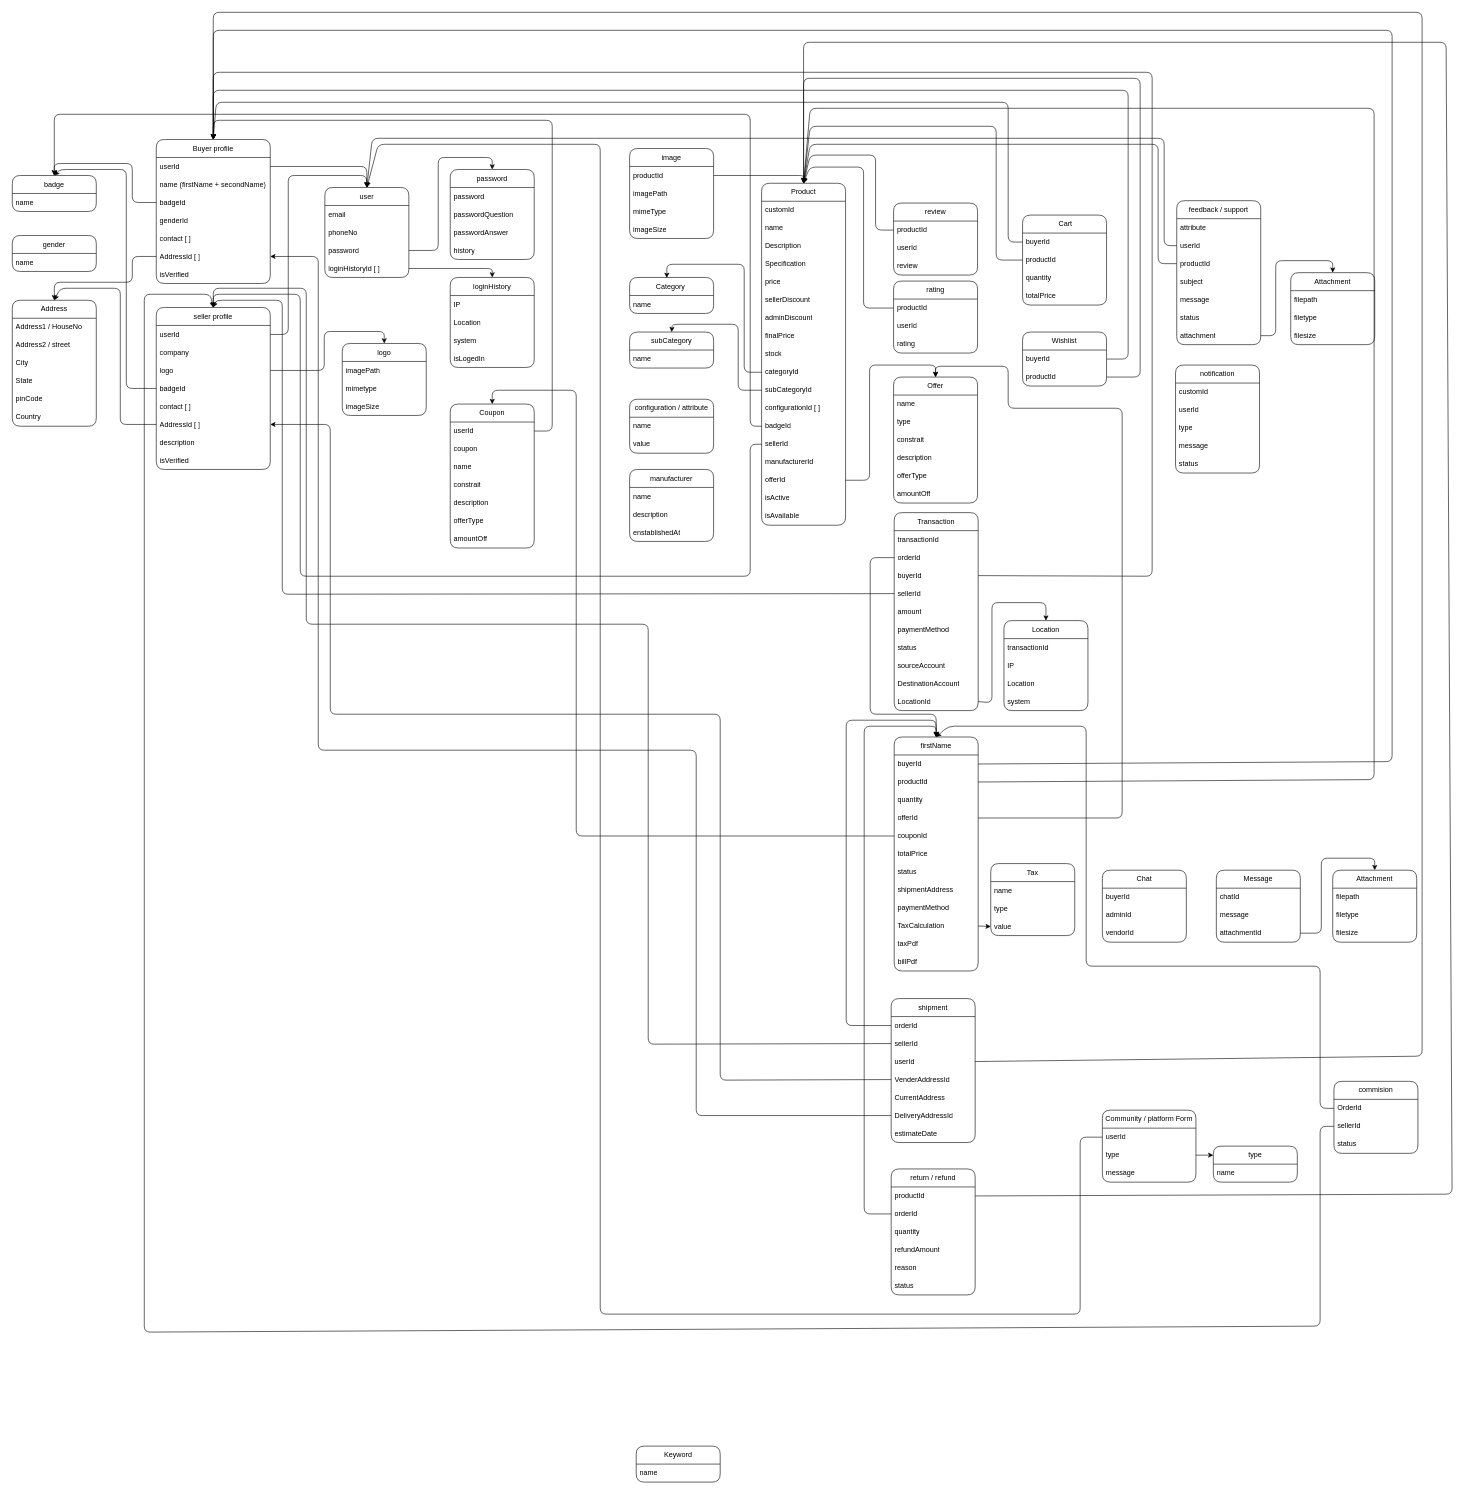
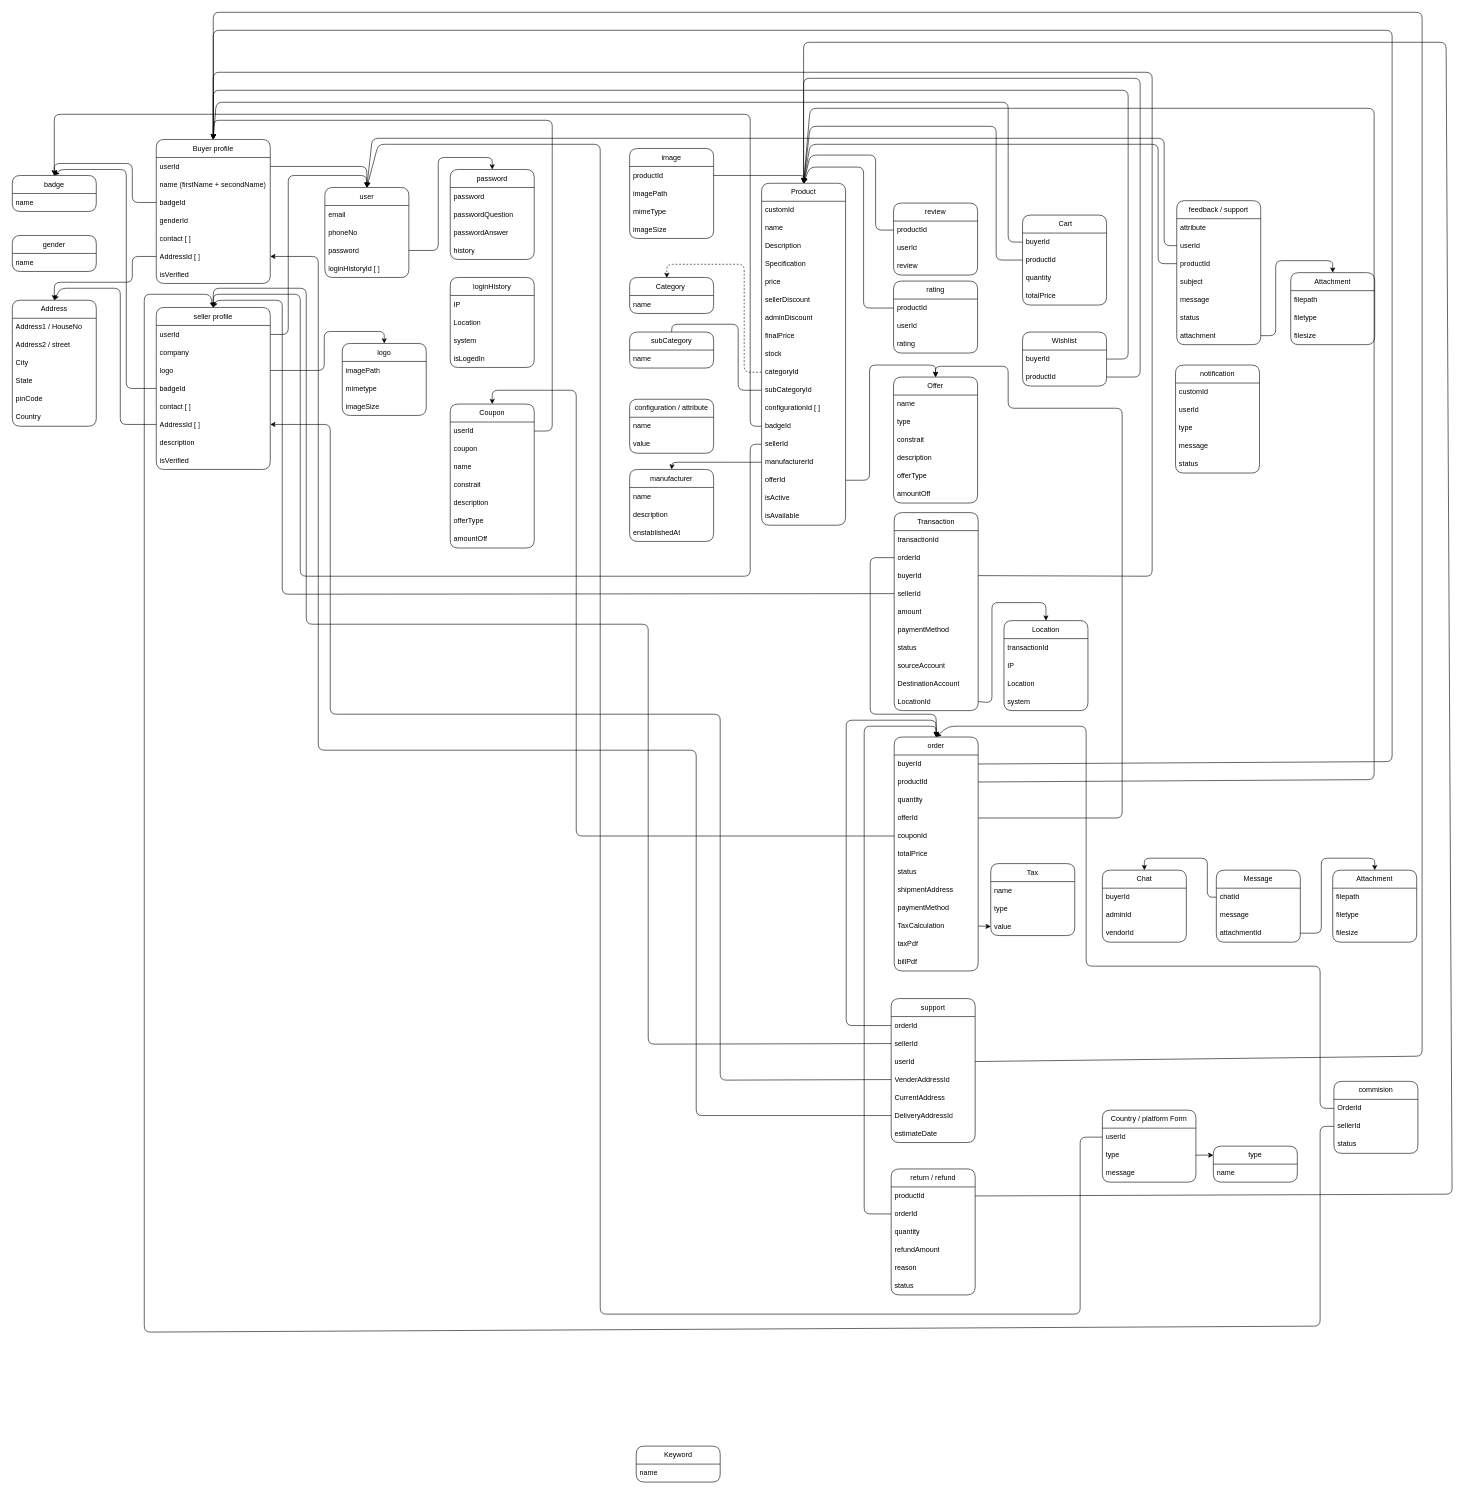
- <mxCell id="127" style="edgeStyle=none;html=1;exitX=1;exitY=0.5;exitDx=0;exitDy=0;entryX=0.5;entryY=0;entryDx=0;entryDy=0;" parent="1" source="123" target="100" edge="1"><mxGeometry relative="1" as="geometry"><Array as="points"><mxPoint x="820" y="447" /></Array></mxGeometry></mxCell>
- <mxCell id="187" style="edgeStyle=none;html=1;exitX=0;exitY=0.5;exitDx=0;exitDy=0;entryX=0.443;entryY=0.013;entryDx=0;entryDy=0;entryPerimeter=0;shadow=0;" parent="1" source="157" target="166" edge="1"><mxGeometry relative="1" as="geometry"><Array as="points"><mxPoint x="1240" y="620" /><mxPoint x="1240" y="440" /><mxPoint x="1111" y="440" /></Array></mxGeometry></mxCell>
+ <mxCell id="187" style="edgeStyle=none;html=1;exitX=0;exitY=0.5;exitDx=0;exitDy=0;entryX=0.443;entryY=0.013;entryDx=0;entryDy=0;entryPerimeter=0;shadow=0;dashed=1;" parent="1" source="157" target="166" edge="1"><mxGeometry relative="1" as="geometry"><Array as="points"><mxPoint x="1240" y="620" /><mxPoint x="1240" y="440" /><mxPoint x="1111" y="440" /></Array></mxGeometry></mxCell>
- <mxCell id="188" style="edgeStyle=none;html=1;exitX=0;exitY=0.5;exitDx=0;exitDy=0;entryX=0.5;entryY=0;entryDx=0;entryDy=0;shadow=0;" parent="1" source="158" target="168" edge="1"><mxGeometry relative="1" as="geometry"><Array as="points"><mxPoint x="1230" y="650" /><mxPoint x="1230" y="540" /><mxPoint x="1120" y="540" /></Array></mxGeometry></mxCell>
+ <mxCell id="188" style="edgeStyle=none;html=1;exitX=0;exitY=0.5;exitDx=0;exitDy=0;entryX=0.5;entryY=0;entryDx=0;entryDy=0;shadow=0;endArrow=none;" parent="1" source="158" target="168" edge="1"><mxGeometry relative="1" as="geometry"><Array as="points"><mxPoint x="1230" y="650" /><mxPoint x="1230" y="540" /><mxPoint x="1120" y="540" /></Array></mxGeometry></mxCell>
+ <mxCell id="198" style="edgeStyle=none;html=1;exitX=0;exitY=0.5;exitDx=0;exitDy=0;entryX=0.5;entryY=0;entryDx=0;entryDy=0;" parent="1" source="162" target="170" edge="1"><mxGeometry relative="1" as="geometry"><Array as="points"><mxPoint x="1229" y="770" /><mxPoint x="1120" y="770" /></Array></mxGeometry></mxCell>
- <mxCell id="13" value="firstName" style="swimlane;fontStyle=0;childLayout=stackLayout;horizontal=1;startSize=30;horizontalStack=0;resizeParent=1;resizeParentMax=0;resizeLast=0;collapsible=1;marginBottom=0;whiteSpace=wrap;html=1;rounded=1;" parent="1" vertex="1"><mxGeometry x="1490" y="1228" width="140" height="390" as="geometry" /></mxCell>
+ <mxCell id="13" value="order" style="swimlane;fontStyle=0;childLayout=stackLayout;horizontal=1;startSize=30;horizontalStack=0;resizeParent=1;resizeParentMax=0;resizeLast=0;collapsible=1;marginBottom=0;whiteSpace=wrap;html=1;rounded=1;" parent="1" vertex="1"><mxGeometry x="1490" y="1228" width="140" height="390" as="geometry" /></mxCell>
+ <mxCell id="77" style="edgeStyle=none;html=1;exitX=0;exitY=0.5;exitDx=0;exitDy=0;entryX=0.5;entryY=0;entryDx=0;entryDy=0;" parent="1" source="70" target="65" edge="1"><mxGeometry relative="1" as="geometry"><Array as="points"><mxPoint x="2012" y="1495" /><mxPoint x="2012" y="1430" /><mxPoint x="1907" y="1430" /></Array></mxGeometry></mxCell>
- <mxCell id="56" value="shipment" style="swimlane;fontStyle=0;childLayout=stackLayout;horizontal=1;startSize=30;horizontalStack=0;resizeParent=1;resizeParentMax=0;resizeLast=0;collapsible=1;marginBottom=0;whiteSpace=wrap;html=1;rounded=1;" parent="1" vertex="1"><mxGeometry x="1485" y="1664" width="140" height="240" as="geometry" /></mxCell>
+ <mxCell id="56" value="support" style="swimlane;fontStyle=0;childLayout=stackLayout;horizontal=1;startSize=30;horizontalStack=0;resizeParent=1;resizeParentMax=0;resizeLast=0;collapsible=1;marginBottom=0;whiteSpace=wrap;html=1;rounded=1;" parent="1" vertex="1"><mxGeometry x="1485" y="1664" width="140" height="240" as="geometry" /></mxCell>
- <mxCell id="79" value="Community / platform Form" style="swimlane;fontStyle=0;childLayout=stackLayout;horizontal=1;startSize=30;horizontalStack=0;resizeParent=1;resizeParentMax=0;resizeLast=0;collapsible=1;marginBottom=0;whiteSpace=wrap;html=1;rounded=1;shadow=0;" parent="1" vertex="1"><mxGeometry x="1837" y="1850" width="156" height="120" as="geometry" /></mxCell>
+ <mxCell id="79" value="Country / platform Form" style="swimlane;fontStyle=0;childLayout=stackLayout;horizontal=1;startSize=30;horizontalStack=0;resizeParent=1;resizeParentMax=0;resizeLast=0;collapsible=1;marginBottom=0;whiteSpace=wrap;html=1;rounded=1;shadow=0;" parent="1" vertex="1"><mxGeometry x="1837" y="1850" width="156" height="120" as="geometry" /></mxCell>
